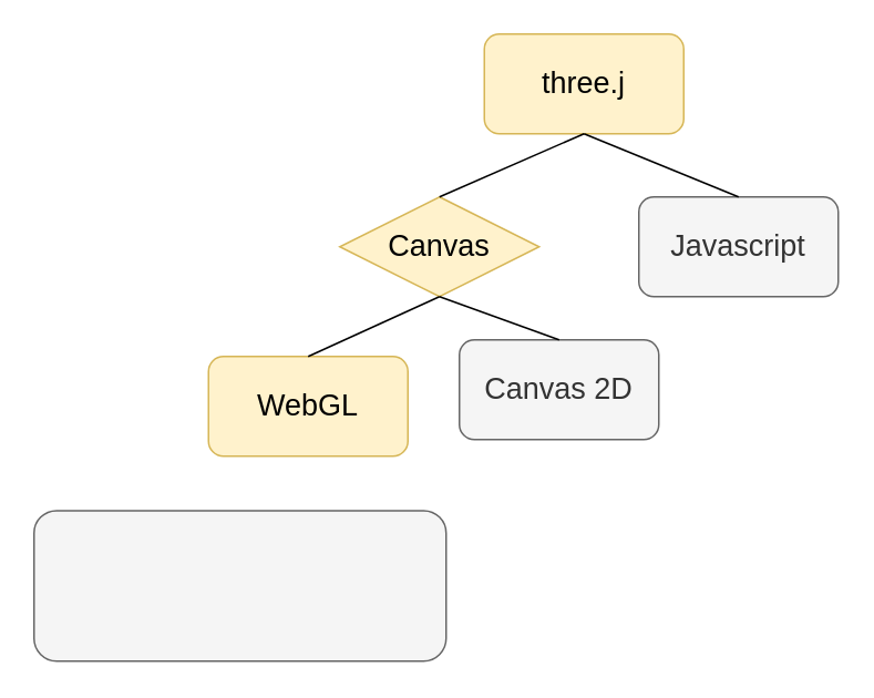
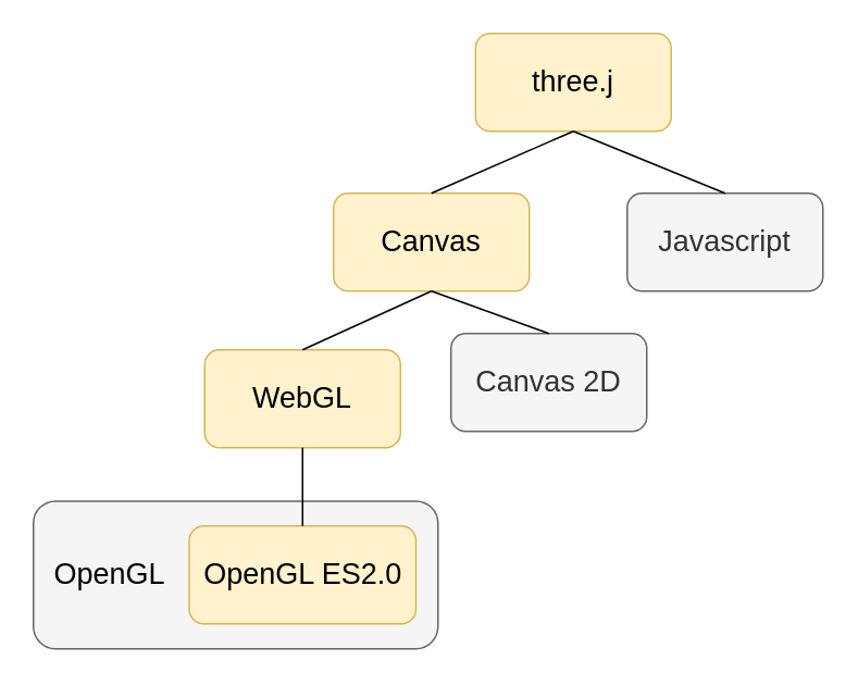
- <mxCell id="3" value="&lt;font style=&quot;font-size: 18px;&quot;&gt;Canvas&lt;/font&gt;" style="rhombus;whiteSpace=wrap;html=1;fillColor=#fff2cc;strokeColor=#d6b656;fontColor=#000000;" parent="1" vertex="1"><mxGeometry x="204" y="118" width="120" height="60" as="geometry" /></mxCell>
+ <mxCell id="3" value="&lt;font style=&quot;font-size: 18px;&quot;&gt;Canvas&lt;/font&gt;" style="rounded=1;whiteSpace=wrap;html=1;fillColor=#fff2cc;strokeColor=#d6b656;fontColor=#000000;" parent="1" vertex="1"><mxGeometry x="204" y="118" width="120" height="60" as="geometry" /></mxCell>
+ <mxCell id="10" value="" style="endArrow=none;html=1;rounded=0;fontSize=18;fontColor=#000000;exitX=0.5;exitY=0;exitDx=0;exitDy=0;entryX=0.5;entryY=1;entryDx=0;entryDy=0;" parent="1" source="6" target="4" edge="1"><mxGeometry width="50" height="50" relative="1" as="geometry"><mxPoint x="324" y="213" as="sourcePoint" /><mxPoint x="374" y="163" as="targetPoint" /></mxGeometry></mxCell>
+ <mxCell id="7" value="OpenGL" style="text;html=1;strokeColor=none;fillColor=none;align=center;verticalAlign=middle;whiteSpace=wrap;rounded=0;fontSize=18;fontColor=#000000;" parent="1" vertex="1"><mxGeometry x="37" y="337" width="60" height="30" as="geometry" /></mxCell>
+ <mxCell id="6" value="&lt;span style=&quot;font-size: 18px;&quot;&gt;OpenGL ES2.0&lt;/span&gt;" style="rounded=1;whiteSpace=wrap;html=1;fillColor=#fff2cc;strokeColor=#d6b656;fontColor=#000000;" parent="1" vertex="1"><mxGeometry x="115.5" y="322" width="139" height="60" as="geometry" /></mxCell>
